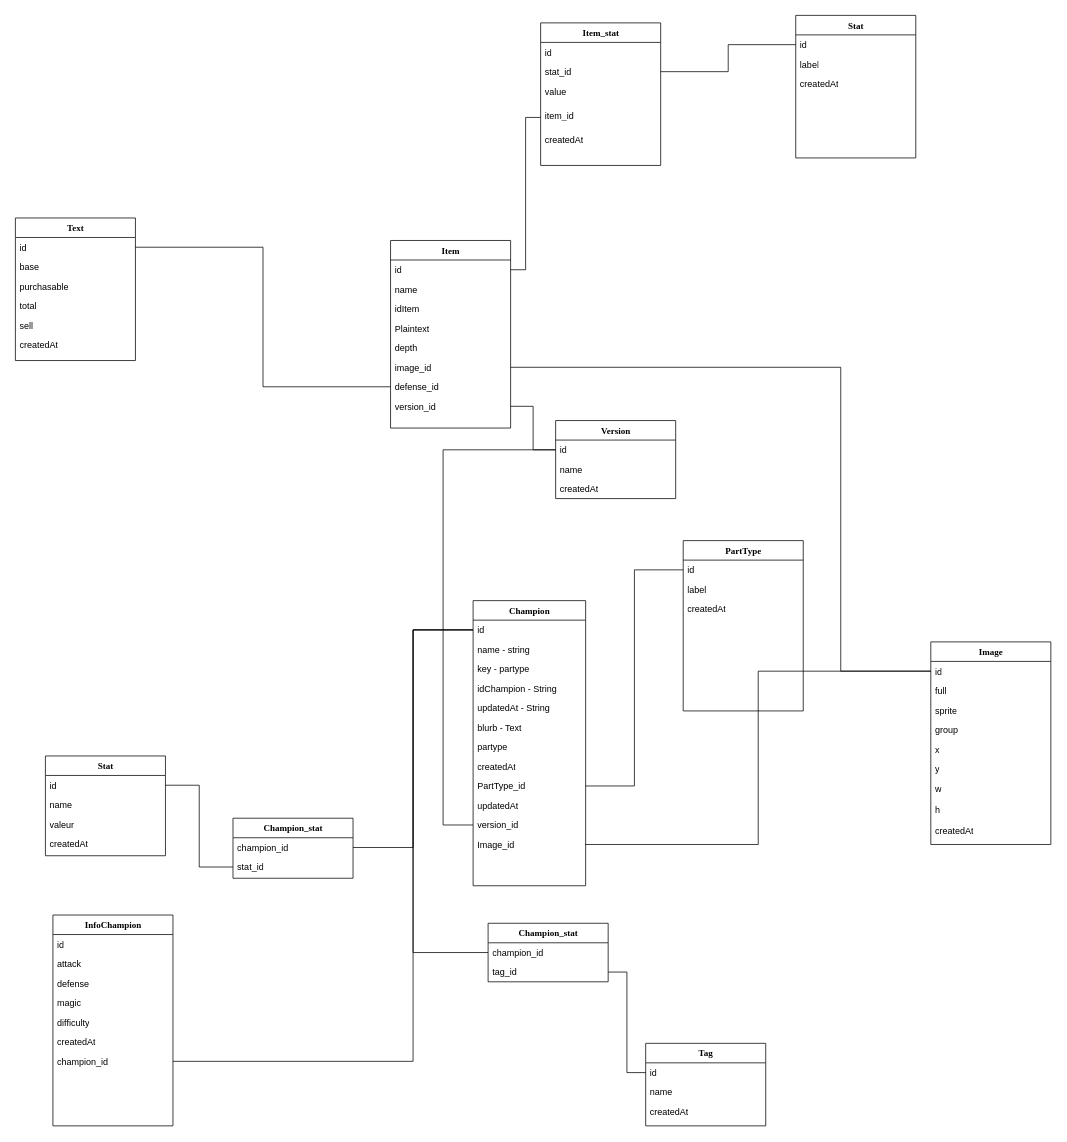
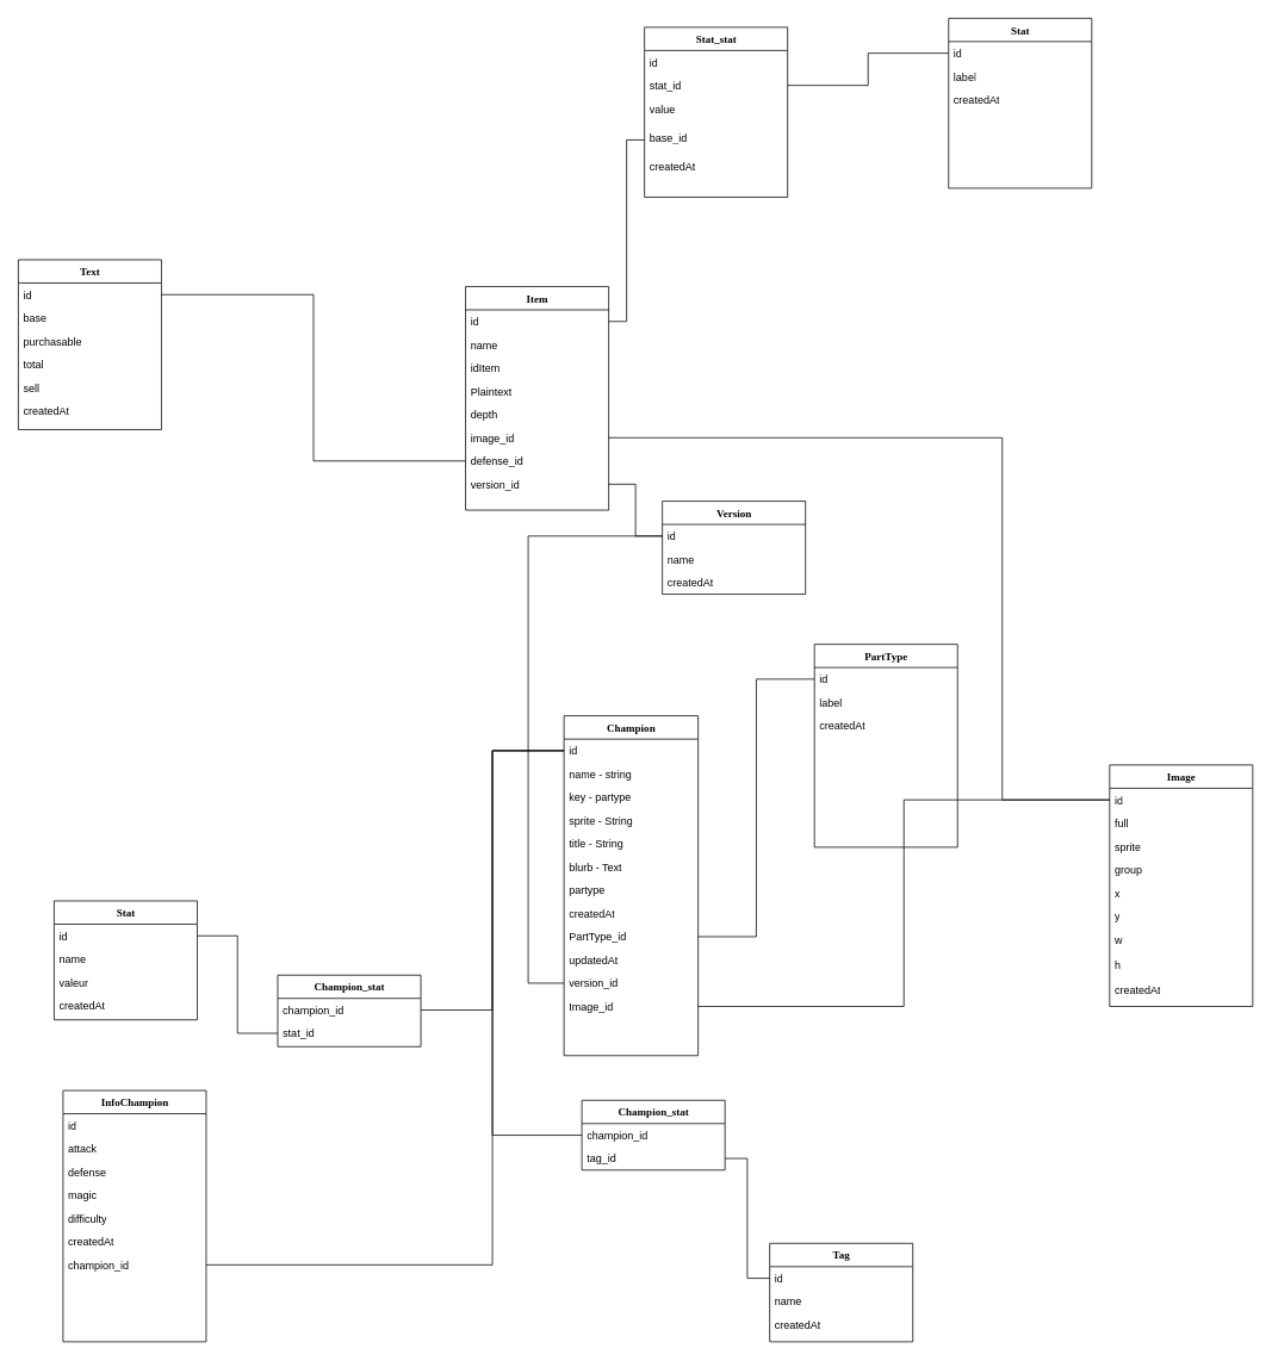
- <mxCell id="86" value="Item_stat" style="swimlane;html=1;fontStyle=1;align=center;verticalAlign=top;childLayout=stackLayout;horizontal=1;startSize=26;horizontalStack=0;resizeParent=1;resizeLast=0;collapsible=1;marginBottom=0;swimlaneFillColor=#ffffff;rounded=0;shadow=0;comic=0;labelBackgroundColor=none;strokeWidth=1;fillColor=none;fontFamily=Verdana;fontSize=12" vertex="1" parent="1"><mxGeometry x="720" y="30" width="160" height="190" as="geometry" /></mxCell>
+ <mxCell id="86" value="Stat_stat" style="swimlane;html=1;fontStyle=1;align=center;verticalAlign=top;childLayout=stackLayout;horizontal=1;startSize=26;horizontalStack=0;resizeParent=1;resizeLast=0;collapsible=1;marginBottom=0;swimlaneFillColor=#ffffff;rounded=0;shadow=0;comic=0;labelBackgroundColor=none;strokeWidth=1;fillColor=none;fontFamily=Verdana;fontSize=12" vertex="1" parent="1"><mxGeometry x="720" y="30" width="160" height="190" as="geometry" /></mxCell>
- <mxCell id="90" value="item_id" style="text;html=1;strokeColor=none;fillColor=none;align=left;verticalAlign=top;spacingLeft=4;spacingRight=4;whiteSpace=wrap;overflow=hidden;rotatable=0;points=[[0,0.5],[1,0.5]];portConstraint=eastwest;" vertex="1" parent="86"><mxGeometry y="110" width="160" height="32" as="geometry" /></mxCell>
+ <mxCell id="90" value="base_id" style="text;html=1;strokeColor=none;fillColor=none;align=left;verticalAlign=top;spacingLeft=4;spacingRight=4;whiteSpace=wrap;overflow=hidden;rotatable=0;points=[[0,0.5],[1,0.5]];portConstraint=eastwest;" vertex="1" parent="86"><mxGeometry y="110" width="160" height="32" as="geometry" /></mxCell>
- <mxCell id="36" value="idChampion - String" style="text;html=1;strokeColor=none;fillColor=none;align=left;verticalAlign=top;spacingLeft=4;spacingRight=4;whiteSpace=wrap;overflow=hidden;rotatable=0;points=[[0,0.5],[1,0.5]];portConstraint=eastwest;" parent="32" vertex="1"><mxGeometry y="104" width="150" height="26" as="geometry" /></mxCell>
+ <mxCell id="36" value="sprite - String" style="text;html=1;strokeColor=none;fillColor=none;align=left;verticalAlign=top;spacingLeft=4;spacingRight=4;whiteSpace=wrap;overflow=hidden;rotatable=0;points=[[0,0.5],[1,0.5]];portConstraint=eastwest;" parent="32" vertex="1"><mxGeometry y="104" width="150" height="26" as="geometry" /></mxCell>
- <mxCell id="37" value="updatedAt - String" style="text;html=1;strokeColor=none;fillColor=none;align=left;verticalAlign=top;spacingLeft=4;spacingRight=4;whiteSpace=wrap;overflow=hidden;rotatable=0;points=[[0,0.5],[1,0.5]];portConstraint=eastwest;" parent="32" vertex="1"><mxGeometry y="130" width="150" height="26" as="geometry" /></mxCell>
+ <mxCell id="37" value="title - String" style="text;html=1;strokeColor=none;fillColor=none;align=left;verticalAlign=top;spacingLeft=4;spacingRight=4;whiteSpace=wrap;overflow=hidden;rotatable=0;points=[[0,0.5],[1,0.5]];portConstraint=eastwest;" parent="32" vertex="1"><mxGeometry y="130" width="150" height="26" as="geometry" /></mxCell>
